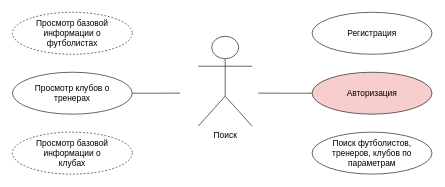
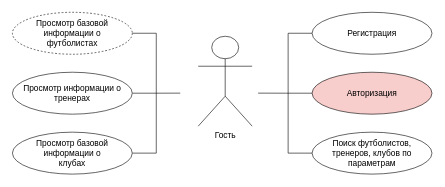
+ <mxCell id="7" style="edgeStyle=orthogonalEdgeStyle;html=1;exitX=1;exitY=0.5;exitDx=0;exitDy=0;entryX=1;entryY=0.5;entryDx=0;entryDy=0;fontSize=14;strokeColor=default;rounded=0;endArrow=none;endFill=0;" parent="1" source="8" target="11" edge="1"><mxGeometry relative="1" as="geometry"><Array as="points"><mxPoint x="260" y="55" /><mxPoint x="260" y="255" /></Array></mxGeometry></mxCell>
+ <mxCell id="3" style="edgeStyle=orthogonalEdgeStyle;rounded=0;html=1;exitX=0;exitY=0.5;exitDx=0;exitDy=0;entryX=0;entryY=0.5;entryDx=0;entryDy=0;fontSize=14;endArrow=none;endFill=0;strokeColor=default;" parent="1" source="4" target="12" edge="1"><mxGeometry relative="1" as="geometry"><Array as="points"><mxPoint x="480" y="55" /><mxPoint x="480" y="255" /></Array></mxGeometry></mxCell>
- <mxCell id="10" value="Просмотр клубов о &lt;br&gt;тренерах" style="ellipse;whiteSpace=wrap;html=1;fontSize=14;" parent="1" vertex="1"><mxGeometry x="20" y="120" width="200" height="70" as="geometry" /></mxCell>
+ <mxCell id="10" value="Просмотр информации о &lt;br&gt;тренерах" style="ellipse;whiteSpace=wrap;html=1;fontSize=14;" parent="1" vertex="1"><mxGeometry x="20" y="120" width="200" height="70" as="geometry" /></mxCell>
- <mxCell id="2" value="&lt;font style=&quot;font-size: 14px&quot;&gt;Поиск&lt;/font&gt;" style="shape=umlActor;verticalLabelPosition=bottom;verticalAlign=top;html=1;" parent="1" vertex="1"><mxGeometry x="330" y="60" width="90" height="150" as="geometry" /></mxCell>
+ <mxCell id="2" value="&lt;font style=&quot;font-size: 14px&quot;&gt;Гость&lt;/font&gt;" style="shape=umlActor;verticalLabelPosition=bottom;verticalAlign=top;html=1;" parent="1" vertex="1"><mxGeometry x="330" y="60" width="90" height="150" as="geometry" /></mxCell>
- <mxCell id="11" value="Просмотр базовой информации о &lt;br&gt;клубах" style="ellipse;whiteSpace=wrap;html=1;fontSize=14;dashed=1;" parent="1" vertex="1"><mxGeometry x="20" y="220" width="200" height="70" as="geometry" /></mxCell>
+ <mxCell id="11" value="Просмотр базовой информации о &lt;br&gt;клубах" style="ellipse;whiteSpace=wrap;html=1;fontSize=14;" parent="1" vertex="1"><mxGeometry x="20" y="220" width="200" height="70" as="geometry" /></mxCell>
